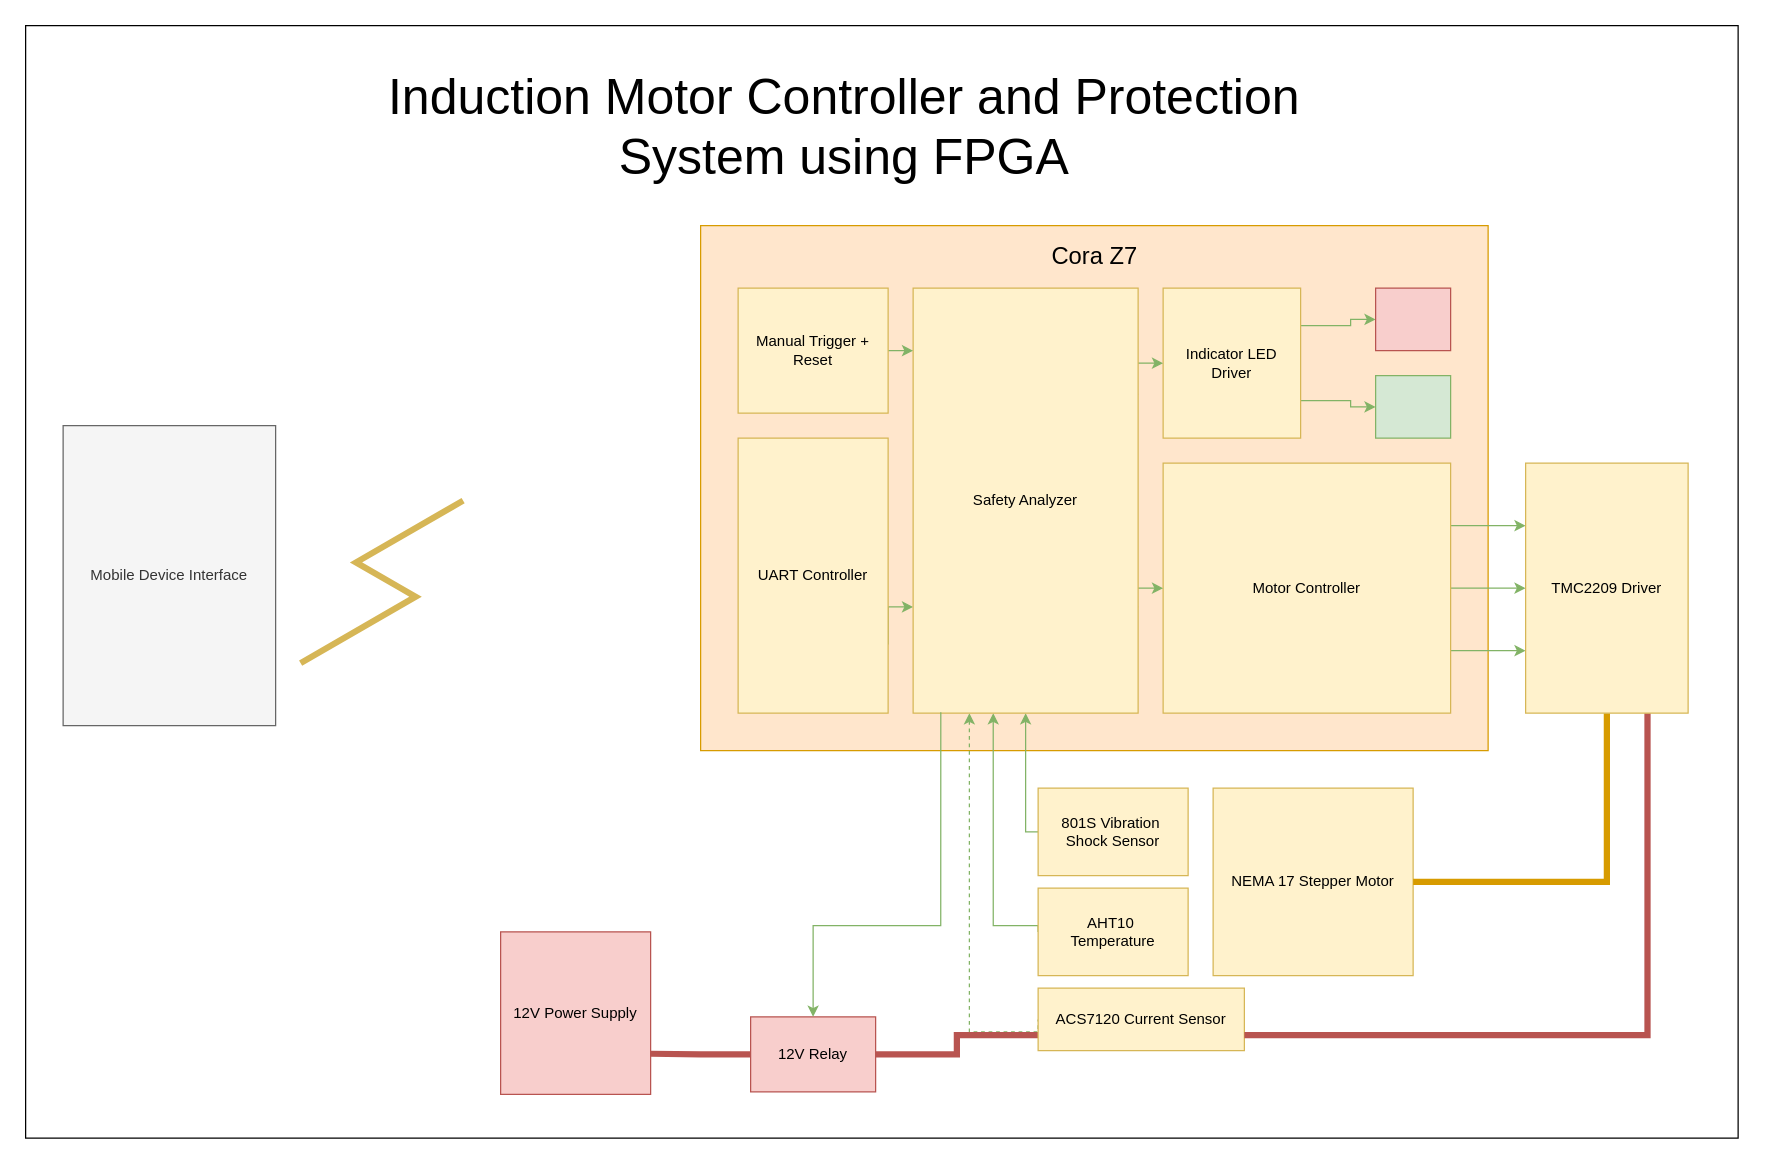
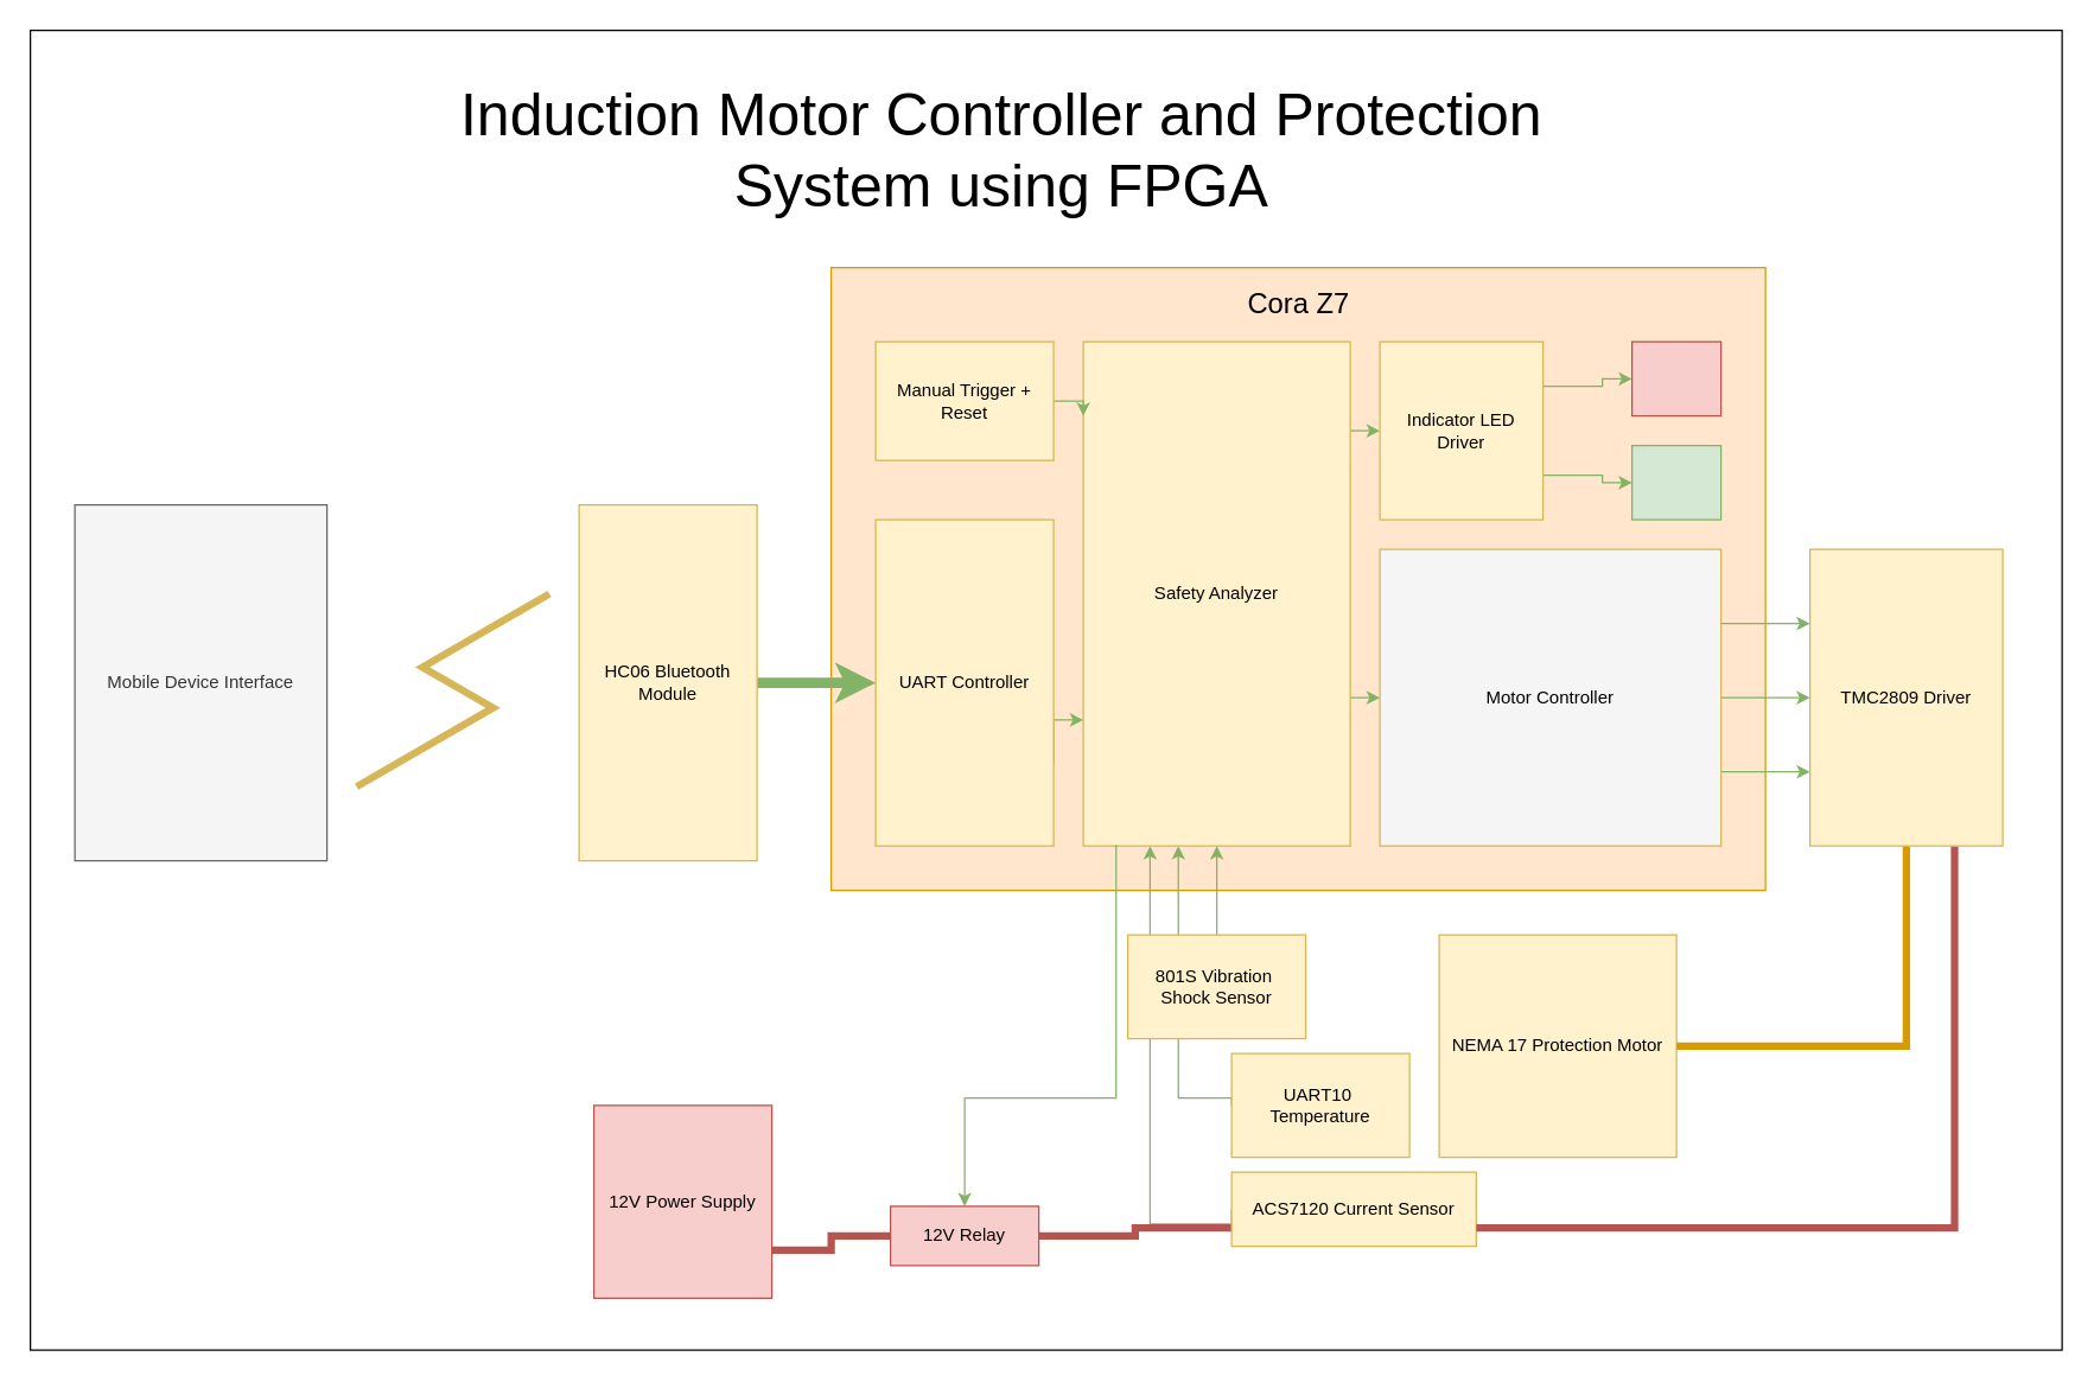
- <mxCell id="40" value="Manual Trigger + Reset" style="rounded=0;whiteSpace=wrap;html=1;fillColor=#fff2cc;strokeColor=#d6b656;" vertex="1" parent="1"><mxGeometry x="590" y="230" width="120" height="100" as="geometry" /></mxCell>
+ <mxCell id="40" value="Manual Trigger + Reset" style="rounded=0;whiteSpace=wrap;html=1;fillColor=#fff2cc;strokeColor=#d6b656;" vertex="1" parent="1"><mxGeometry x="590" y="230" width="120" height="80" as="geometry" /></mxCell>
+ <mxCell id="20" value="HC06 Bluetooth Module" style="rounded=0;whiteSpace=wrap;html=1;fillColor=#fff2cc;strokeColor=#d6b656;" parent="1" vertex="1"><mxGeometry x="390" y="340" width="120" height="240" as="geometry" /></mxCell>
+ <mxCell id="19" style="edgeStyle=orthogonalEdgeStyle;rounded=0;orthogonalLoop=1;jettySize=auto;html=1;entryX=0;entryY=0.5;entryDx=0;entryDy=0;endSize=5;startSize=5;jumpSize=5;strokeWidth=7;fillColor=#d5e8d4;strokeColor=#82b366;" parent="1" source="20" target="5" edge="1"><mxGeometry relative="1" as="geometry" /></mxCell>
- <mxCell id="9" value="Motor Controller" style="rounded=0;whiteSpace=wrap;html=1;fillColor=#fff2cc;strokeColor=#d6b656;" parent="1" vertex="1"><mxGeometry x="930" y="370" width="230" height="200" as="geometry" /></mxCell>
+ <mxCell id="9" value="Motor Controller" style="rounded=0;whiteSpace=wrap;html=1;fillColor=#f5f5f5;strokeColor=#d6b656;" parent="1" vertex="1"><mxGeometry x="930" y="370" width="230" height="200" as="geometry" /></mxCell>
- <mxCell id="28" value="TMC2209 Driver" style="rounded=0;whiteSpace=wrap;html=1;fillColor=#fff2cc;strokeColor=#d6b656;" parent="1" vertex="1"><mxGeometry x="1220" y="370" width="130" height="200" as="geometry" /></mxCell>
+ <mxCell id="28" value="TMC2809 Driver" style="rounded=0;whiteSpace=wrap;html=1;fillColor=#fff2cc;strokeColor=#d6b656;" parent="1" vertex="1"><mxGeometry x="1220" y="370" width="130" height="200" as="geometry" /></mxCell>
- <mxCell id="24" value="&lt;div&gt;801S Vibration&amp;nbsp;&lt;/div&gt;&lt;div&gt;Shock Sensor&lt;/div&gt;" style="rounded=0;whiteSpace=wrap;html=1;fillColor=#fff2cc;strokeColor=#d6b656;" parent="1" vertex="1"><mxGeometry x="830" y="630" width="120" height="70" as="geometry" /></mxCell>
+ <mxCell id="24" value="&lt;div&gt;801S Vibration&amp;nbsp;&lt;/div&gt;&lt;div&gt;Shock Sensor&lt;/div&gt;" style="rounded=0;whiteSpace=wrap;html=1;fillColor=#fff2cc;strokeColor=#d6b656;" parent="1" vertex="1"><mxGeometry x="760" y="630" width="120" height="70" as="geometry" /></mxCell>
- <mxCell id="25" value="NEMA 17 Stepper Motor" style="rounded=0;whiteSpace=wrap;html=1;fillColor=#fff2cc;strokeColor=#d6b656;" parent="1" vertex="1"><mxGeometry x="970" y="630" width="160" height="150" as="geometry" /></mxCell>
+ <mxCell id="25" value="NEMA 17 Protection Motor" style="rounded=0;whiteSpace=wrap;html=1;fillColor=#fff2cc;strokeColor=#d6b656;" parent="1" vertex="1"><mxGeometry x="970" y="630" width="160" height="150" as="geometry" /></mxCell>
- <mxCell id="17" style="edgeStyle=orthogonalEdgeStyle;rounded=0;orthogonalLoop=1;jettySize=auto;html=1;exitX=0.25;exitY=1;exitDx=0;exitDy=0;entryX=0;entryY=0.5;entryDx=0;entryDy=0;fillColor=#d5e8d4;strokeColor=#82b366;startArrow=classic;startFill=1;endArrow=none;endFill=0;dashed=1;" parent="1" source="18" target="22" edge="1"><mxGeometry relative="1" as="geometry"><Array as="points"><mxPoint x="775" y="825" /></Array></mxGeometry></mxCell>
+ <mxCell id="17" style="edgeStyle=orthogonalEdgeStyle;rounded=0;orthogonalLoop=1;jettySize=auto;html=1;exitX=0.25;exitY=1;exitDx=0;exitDy=0;entryX=0;entryY=0.5;entryDx=0;entryDy=0;fillColor=#d5e8d4;strokeColor=#82b366;startArrow=classic;startFill=1;endArrow=none;endFill=0;" parent="1" source="18" target="22" edge="1"><mxGeometry relative="1" as="geometry"><Array as="points"><mxPoint x="775" y="825" /></Array></mxGeometry></mxCell>
- <mxCell id="23" value="&lt;div&gt;AHT10&amp;nbsp;&lt;/div&gt;&lt;div&gt;Temperature&lt;/div&gt;" style="rounded=0;whiteSpace=wrap;html=1;fillColor=#fff2cc;strokeColor=#d6b656;" parent="1" vertex="1"><mxGeometry x="830" y="710" width="120" height="70" as="geometry" /></mxCell>
+ <mxCell id="23" value="&lt;div&gt;UART10&amp;nbsp;&lt;/div&gt;&lt;div&gt;Temperature&lt;/div&gt;" style="rounded=0;whiteSpace=wrap;html=1;fillColor=#fff2cc;strokeColor=#d6b656;" parent="1" vertex="1"><mxGeometry x="830" y="710" width="120" height="70" as="geometry" /></mxCell>
- <mxCell id="36" value="12V Relay" style="rounded=0;whiteSpace=wrap;html=1;fillColor=#f8cecc;strokeColor=#b85450;" vertex="1" parent="1"><mxGeometry x="600" y="813" width="100" height="60" as="geometry" /></mxCell>
+ <mxCell id="36" value="12V Relay" style="rounded=0;whiteSpace=wrap;html=1;fillColor=#f8cecc;strokeColor=#b85450;" vertex="1" parent="1"><mxGeometry x="600" y="813" width="100" height="40" as="geometry" /></mxCell>
